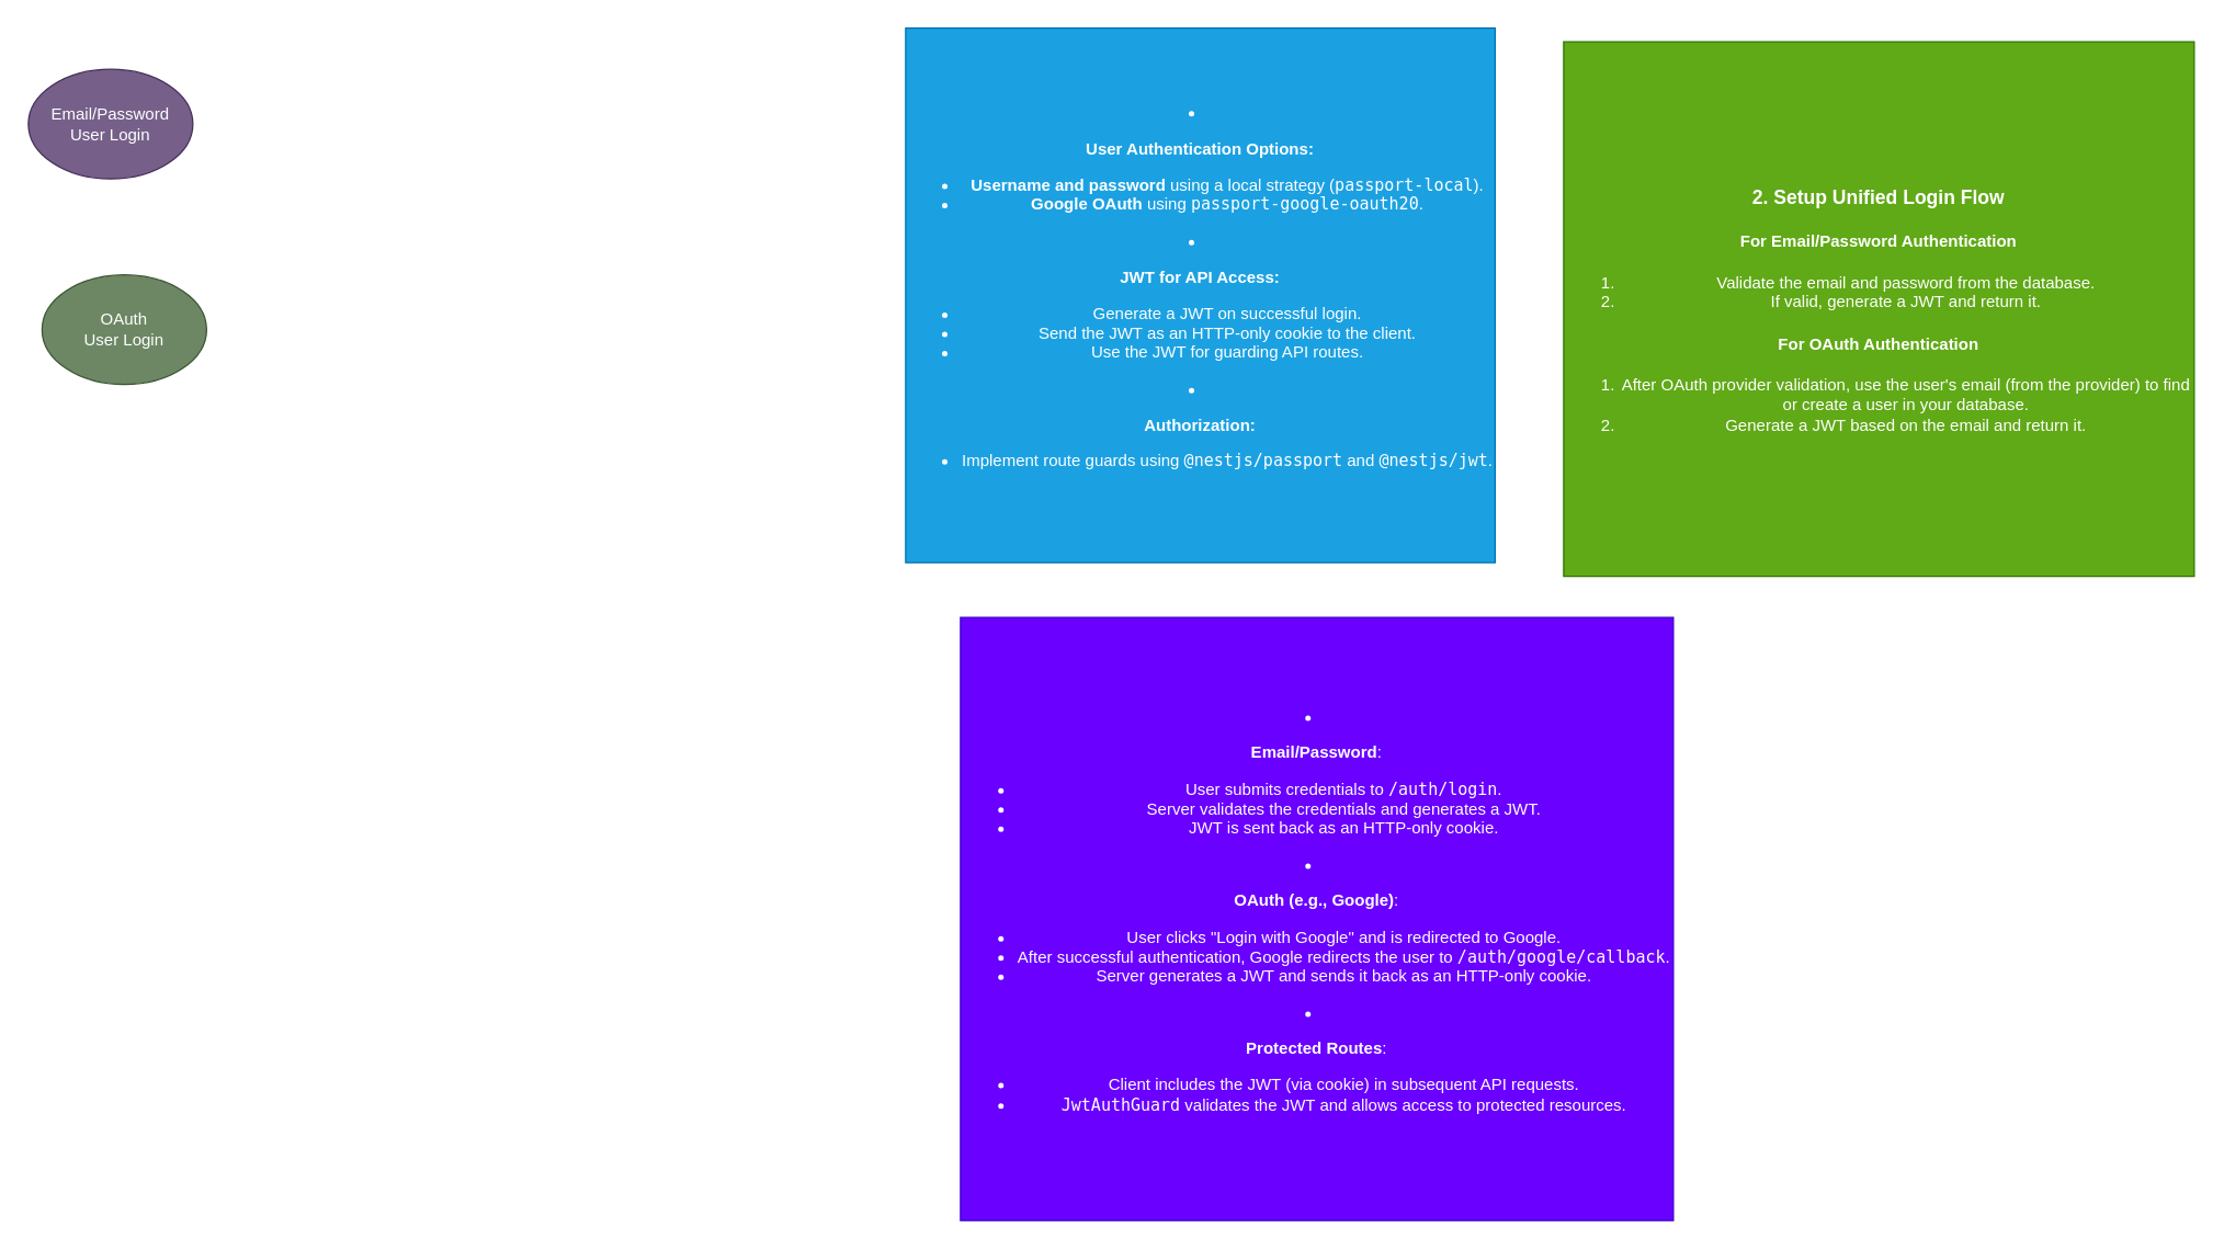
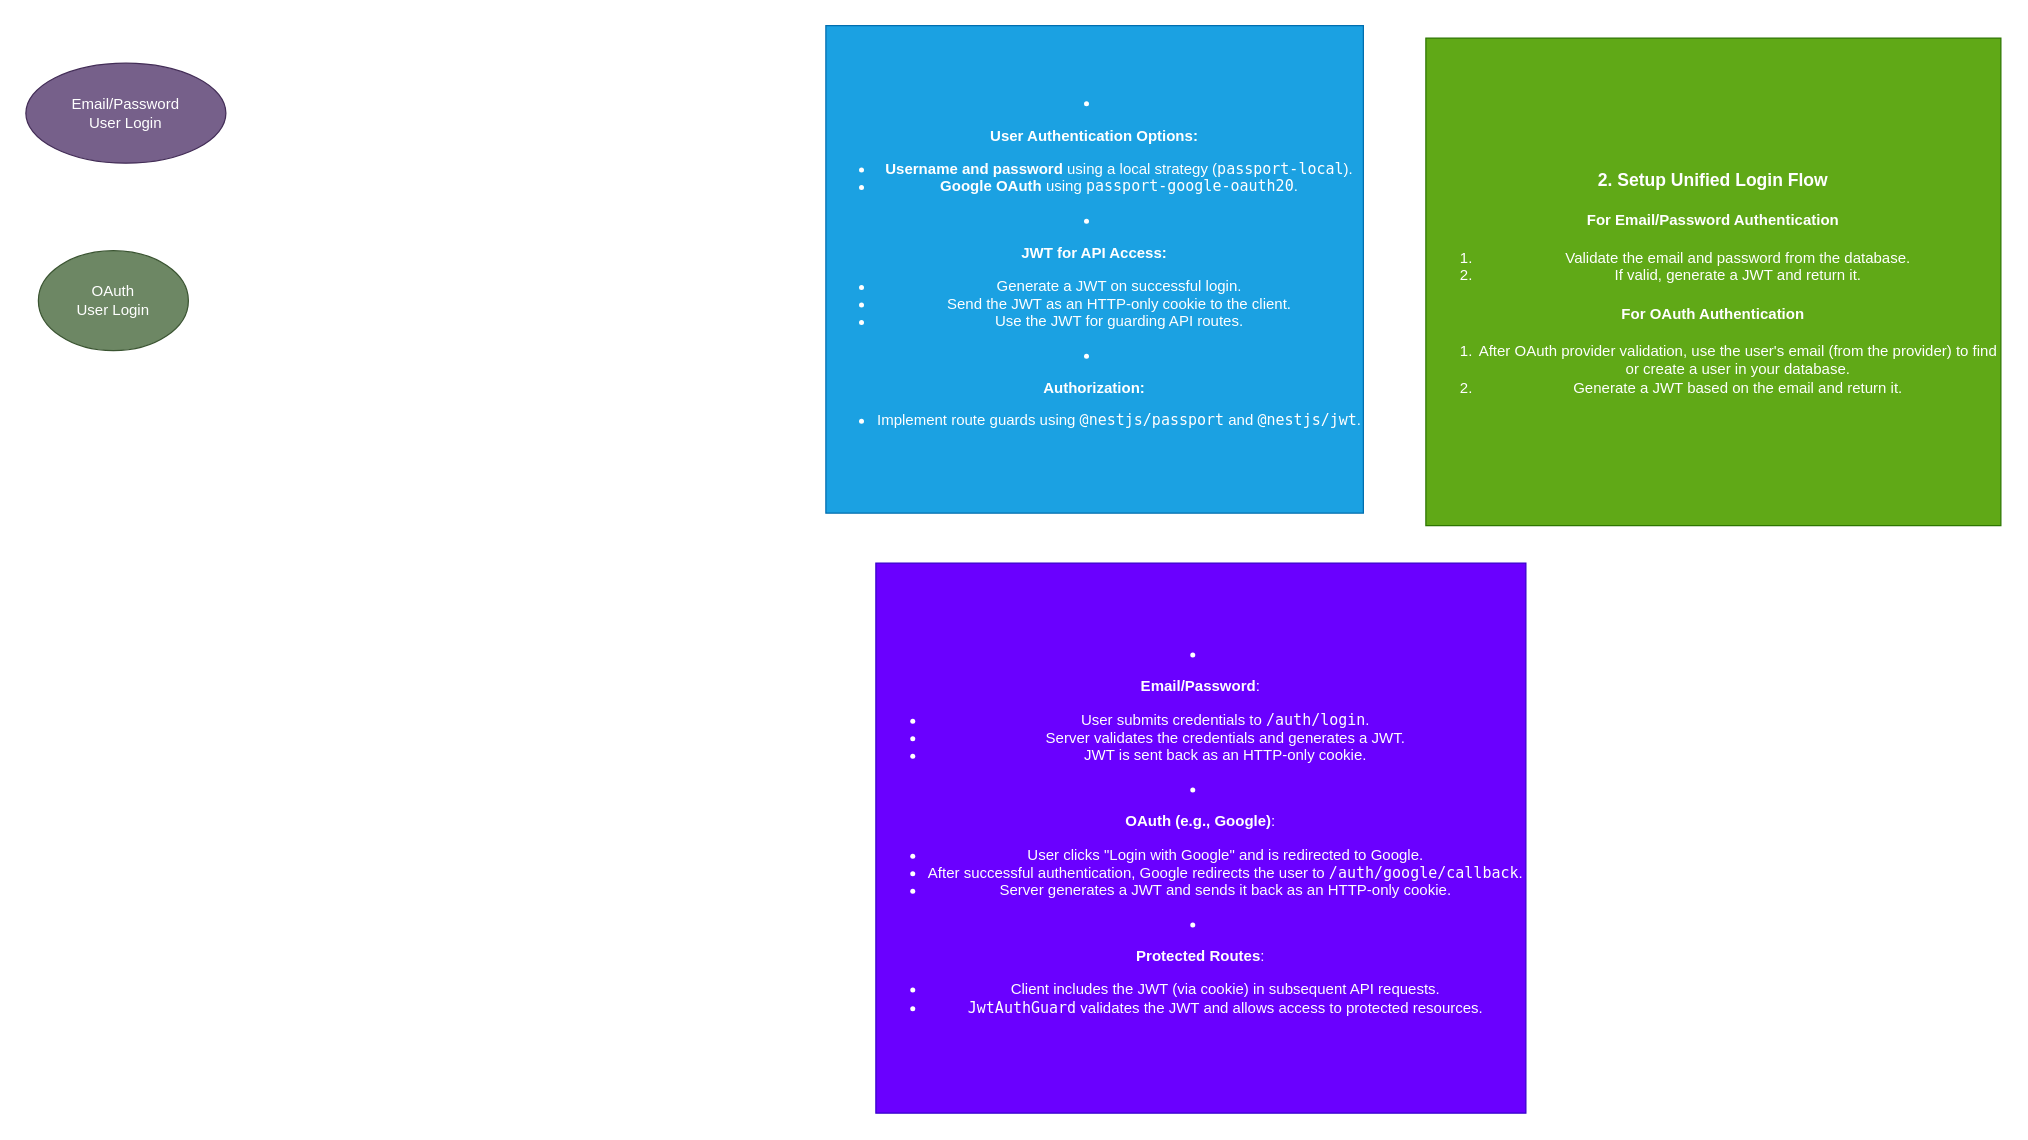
- <mxCell id="5" value="Email/Password&lt;br&gt;User Login" style="ellipse;whiteSpace=wrap;html=1;fillColor=#76608a;strokeColor=#432D57;fontColor=#ffffff;" vertex="1" parent="1"><mxGeometry x="20" y="50" width="120" height="80" as="geometry" /></mxCell>
+ <mxCell id="5" value="Email/Password&lt;br&gt;User Login" style="ellipse;whiteSpace=wrap;html=1;fillColor=#76608a;strokeColor=#432D57;fontColor=#ffffff;" vertex="1" parent="1"><mxGeometry x="20" y="50" width="160" height="80" as="geometry" /></mxCell>
